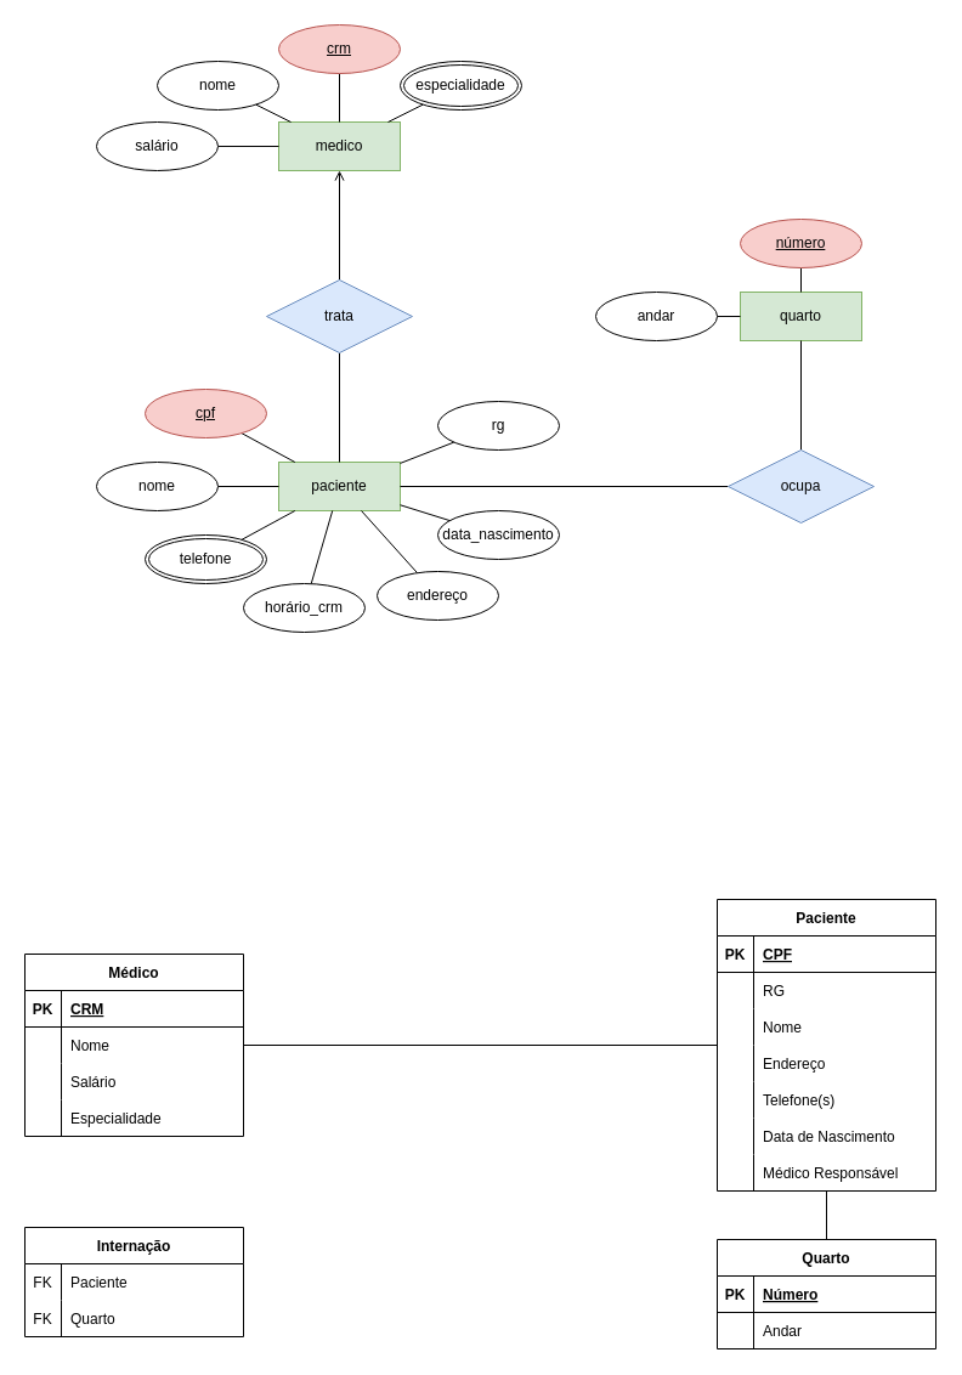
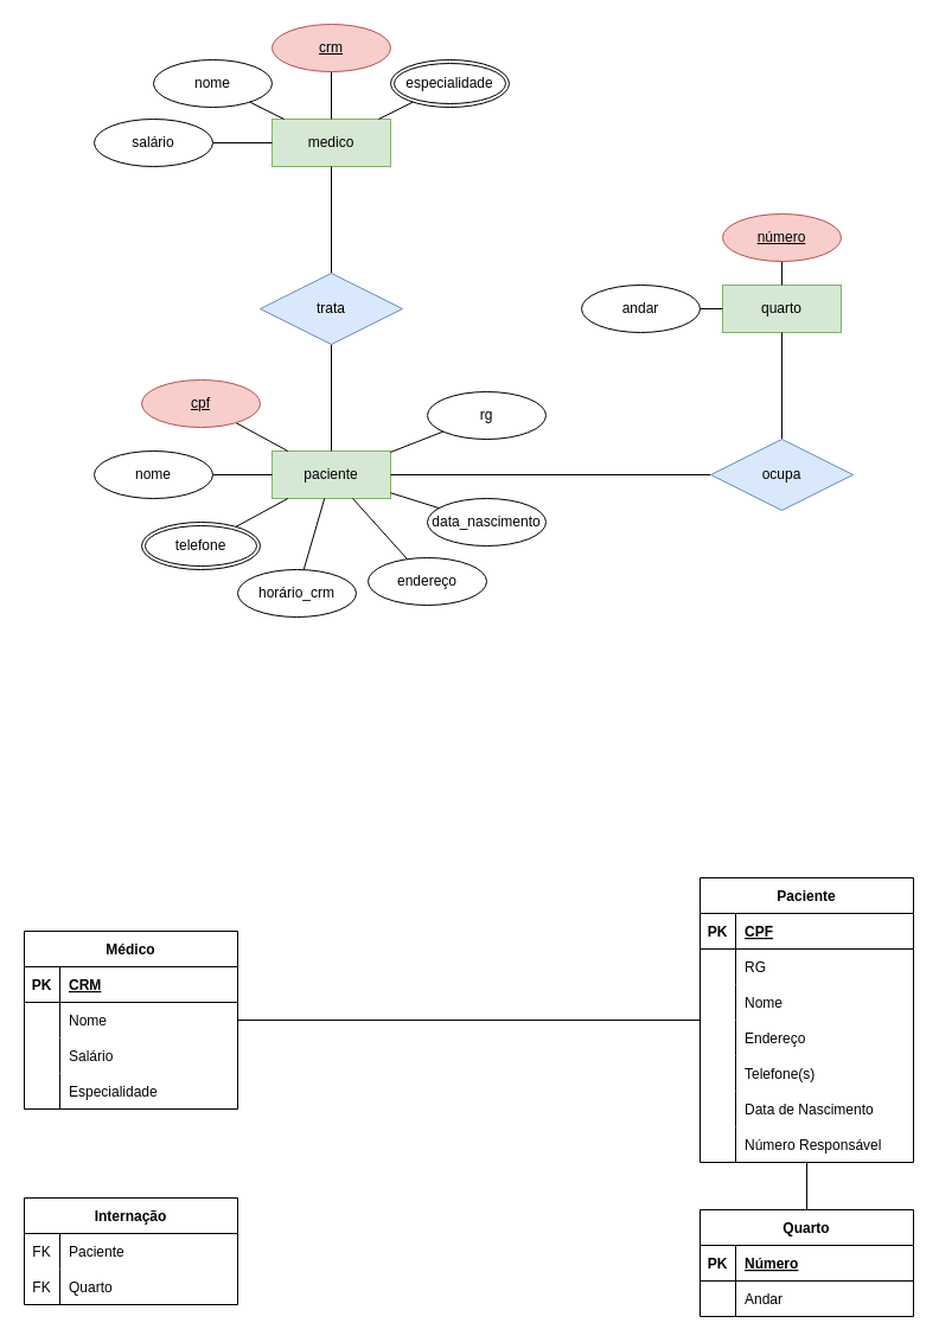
- <mxCell id="25" style="edgeStyle=none;rounded=0;orthogonalLoop=1;jettySize=auto;html=1;endArrow=open;endFill=0;" edge="1" parent="1" source="27" target="2"><mxGeometry relative="1" as="geometry" /></mxCell>
+ <mxCell id="25" style="edgeStyle=none;rounded=0;orthogonalLoop=1;jettySize=auto;html=1;endArrow=none;endFill=0;" edge="1" parent="1" source="27" target="2"><mxGeometry relative="1" as="geometry" /></mxCell>
- <mxCell id="71" value="Médico Responsável" style="shape=partialRectangle;connectable=0;fillColor=none;top=0;left=0;bottom=0;right=0;align=left;spacingLeft=6;overflow=hidden;" vertex="1" parent="69"><mxGeometry x="30" width="150" height="30" as="geometry"><mxRectangle width="150" height="30" as="alternateBounds" /></mxGeometry></mxCell>
+ <mxCell id="71" value="Número Responsável" style="shape=partialRectangle;connectable=0;fillColor=none;top=0;left=0;bottom=0;right=0;align=left;spacingLeft=6;overflow=hidden;" vertex="1" parent="69"><mxGeometry x="30" width="150" height="30" as="geometry"><mxRectangle width="150" height="30" as="alternateBounds" /></mxGeometry></mxCell>
